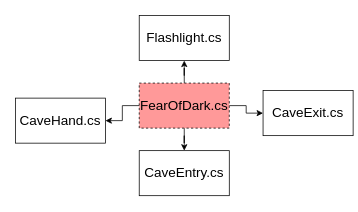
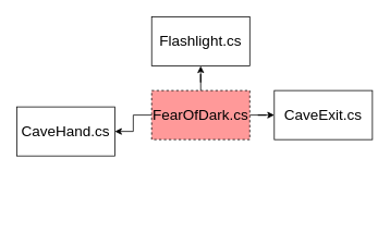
- <mxCell id="9" value="&lt;font style=&quot;font-size: 18px;&quot;&gt;CaveExit.cs&lt;/font&gt;" style="rounded=0;whiteSpace=wrap;html=1;" parent="1" vertex="1"><mxGeometry x="350" y="120" width="120" height="60" as="geometry" /></mxCell>
+ <mxCell id="9" value="&lt;font style=&quot;font-size: 18px;&quot;&gt;CaveExit.cs&lt;/font&gt;" style="rounded=0;whiteSpace=wrap;html=1;" parent="1" vertex="1"><mxGeometry x="335" y="110" width="120" height="60" as="geometry" /></mxCell>
- <mxCell id="4" style="edgeStyle=orthogonalEdgeStyle;rounded=0;orthogonalLoop=1;jettySize=auto;html=1;entryX=0.5;entryY=0;entryDx=0;entryDy=0;" edge="1" parent="1" source="6" target="8"><mxGeometry relative="1" as="geometry" /></mxCell>
- <mxCell id="8" value="&lt;font style=&quot;font-size: 18px;&quot;&gt;CaveEntry.cs&lt;/font&gt;" style="rounded=0;whiteSpace=wrap;html=1;" parent="1" vertex="1"><mxGeometry x="185" y="200" width="120" height="60" as="geometry" /></mxCell>
